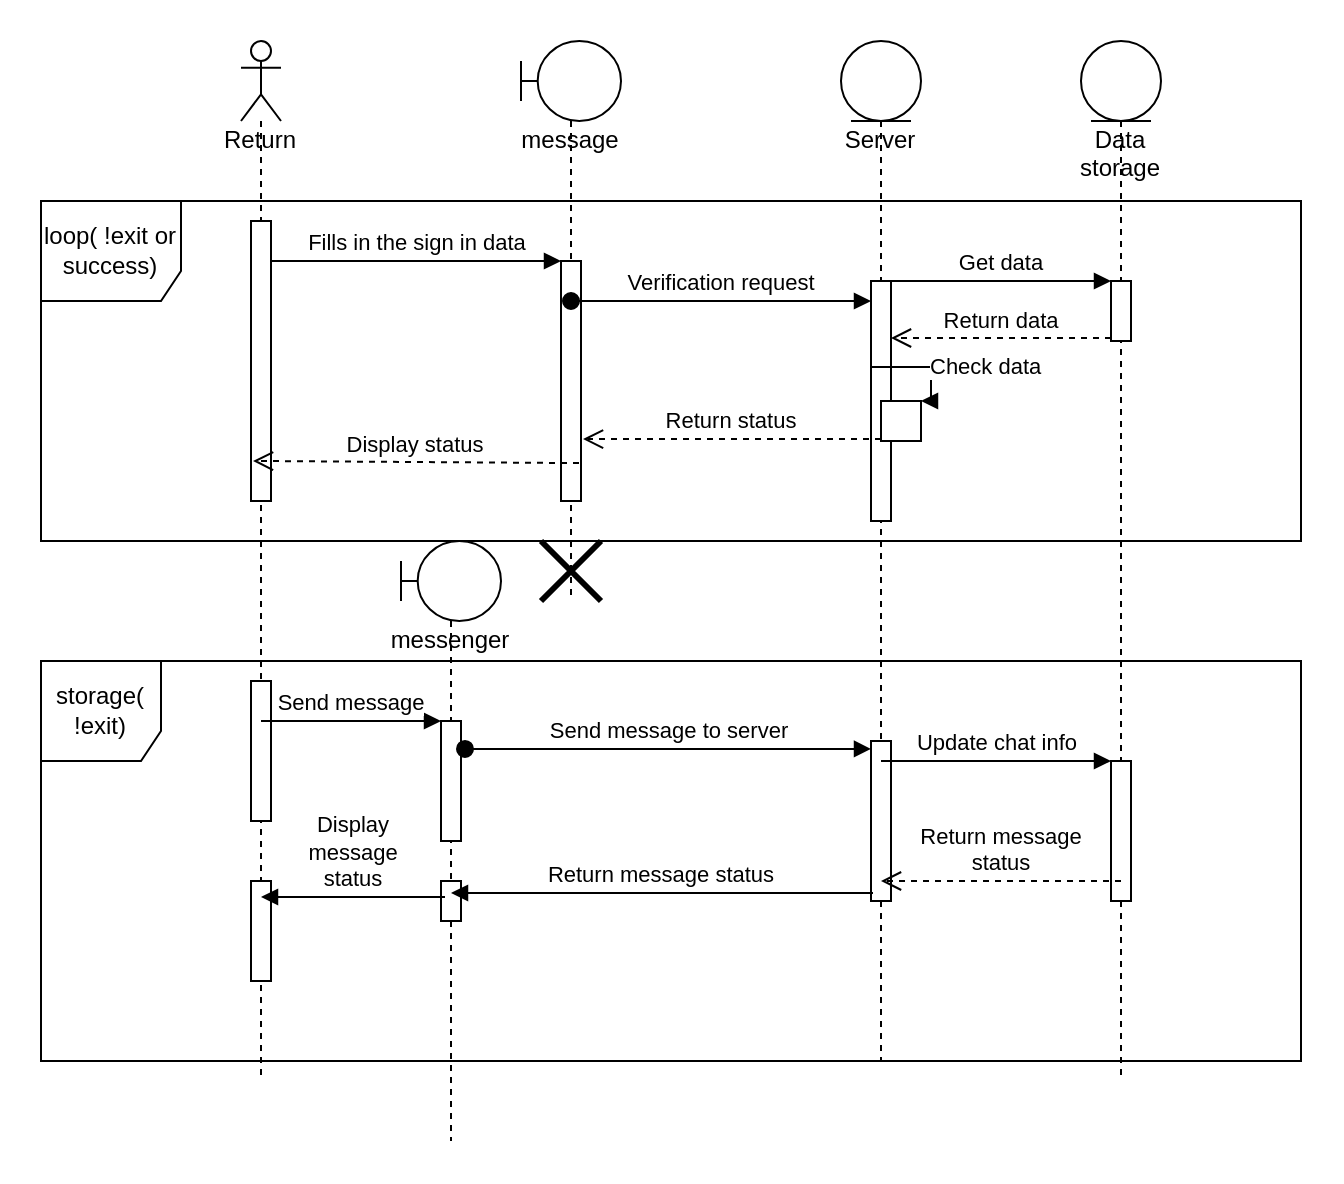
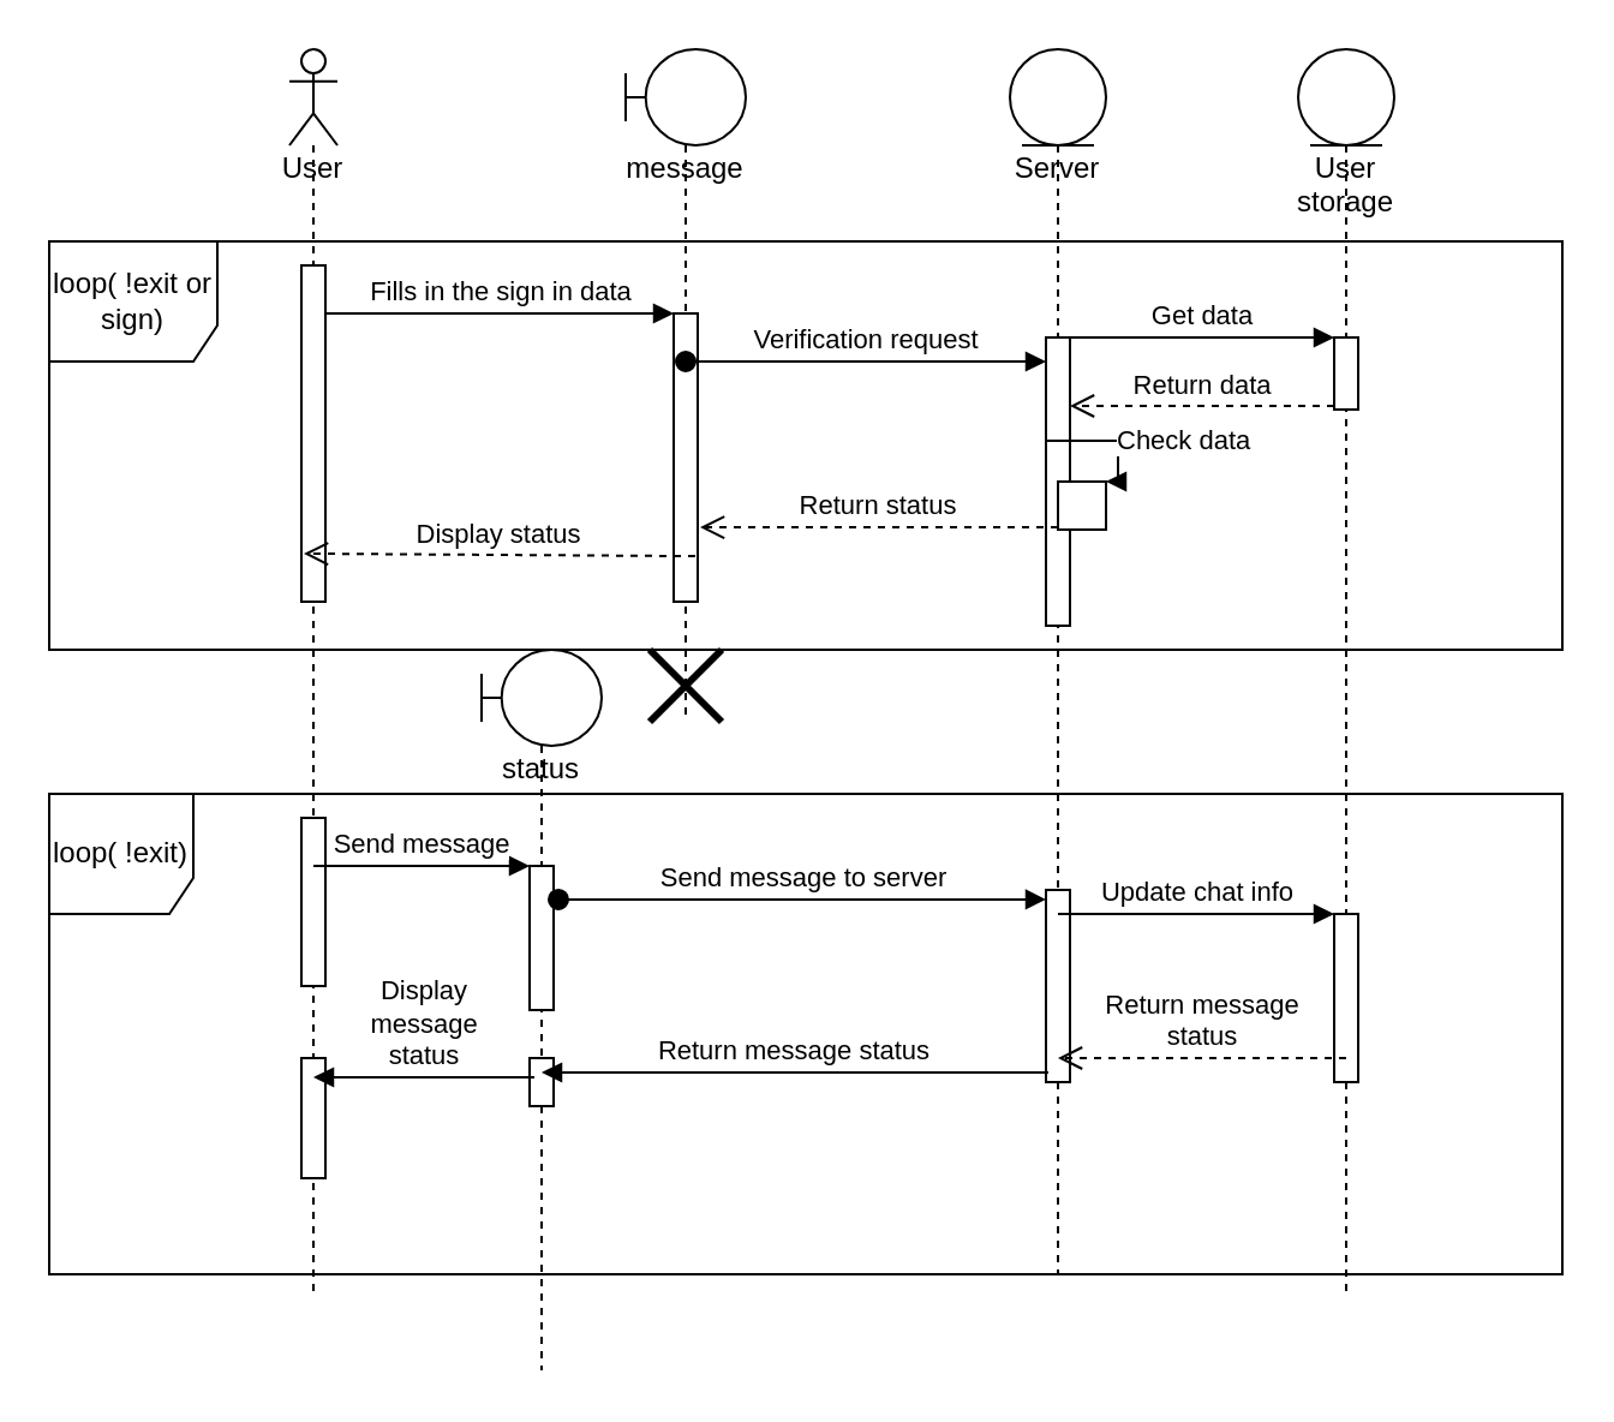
- <mxCell id="4" value="&lt;div&gt;Return&lt;/div&gt;&lt;div&gt;&lt;br&gt;&lt;/div&gt;" style="shape=umlLifeline;participant=umlActor;perimeter=lifelinePerimeter;whiteSpace=wrap;html=1;container=1;collapsible=0;recursiveResize=0;verticalAlign=top;spacingTop=36;outlineConnect=0;size=40;" vertex="1" parent="1"><mxGeometry x="120" y="20" width="20" height="520" as="geometry" /></mxCell>
+ <mxCell id="4" value="&lt;div&gt;User&lt;/div&gt;&lt;div&gt;&lt;br&gt;&lt;/div&gt;" style="shape=umlLifeline;participant=umlActor;perimeter=lifelinePerimeter;whiteSpace=wrap;html=1;container=1;collapsible=0;recursiveResize=0;verticalAlign=top;spacingTop=36;outlineConnect=0;size=40;" vertex="1" parent="1"><mxGeometry x="120" y="20" width="20" height="520" as="geometry" /></mxCell>
- <mxCell id="13" value="Data storage" style="shape=umlLifeline;participant=umlEntity;perimeter=lifelinePerimeter;whiteSpace=wrap;html=1;container=1;collapsible=0;recursiveResize=0;verticalAlign=top;spacingTop=36;outlineConnect=0;" vertex="1" parent="1"><mxGeometry x="540" y="20" width="40" height="520" as="geometry" /></mxCell>
+ <mxCell id="13" value="User storage" style="shape=umlLifeline;participant=umlEntity;perimeter=lifelinePerimeter;whiteSpace=wrap;html=1;container=1;collapsible=0;recursiveResize=0;verticalAlign=top;spacingTop=36;outlineConnect=0;" vertex="1" parent="1"><mxGeometry x="540" y="20" width="40" height="520" as="geometry" /></mxCell>
- <mxCell id="2" value="loop( !exit or success)" style="shape=umlFrame;whiteSpace=wrap;html=1;width=70;height=50;" vertex="1" parent="1"><mxGeometry x="20" y="100" width="630" height="170" as="geometry" /></mxCell>
+ <mxCell id="2" value="loop( !exit or sign)" style="shape=umlFrame;whiteSpace=wrap;html=1;width=70;height=50;" vertex="1" parent="1"><mxGeometry x="20" y="100" width="630" height="170" as="geometry" /></mxCell>
- <mxCell id="21" value="messenger" style="shape=umlLifeline;participant=umlBoundary;perimeter=lifelinePerimeter;whiteSpace=wrap;html=1;container=1;collapsible=0;recursiveResize=0;verticalAlign=top;spacingTop=36;outlineConnect=0;" vertex="1" parent="1"><mxGeometry x="200" y="270" width="50" height="300" as="geometry" /></mxCell>
+ <mxCell id="21" value="status" style="shape=umlLifeline;participant=umlBoundary;perimeter=lifelinePerimeter;whiteSpace=wrap;html=1;container=1;collapsible=0;recursiveResize=0;verticalAlign=top;spacingTop=36;outlineConnect=0;" vertex="1" parent="1"><mxGeometry x="200" y="270" width="50" height="300" as="geometry" /></mxCell>
- <mxCell id="20" value="storage( !exit)" style="shape=umlFrame;whiteSpace=wrap;html=1;width=60;height=50;" vertex="1" parent="1"><mxGeometry x="20" y="330" width="630" height="200" as="geometry" /></mxCell>
+ <mxCell id="20" value="loop( !exit)" style="shape=umlFrame;whiteSpace=wrap;html=1;width=60;height=50;" vertex="1" parent="1"><mxGeometry x="20" y="330" width="630" height="200" as="geometry" /></mxCell>
